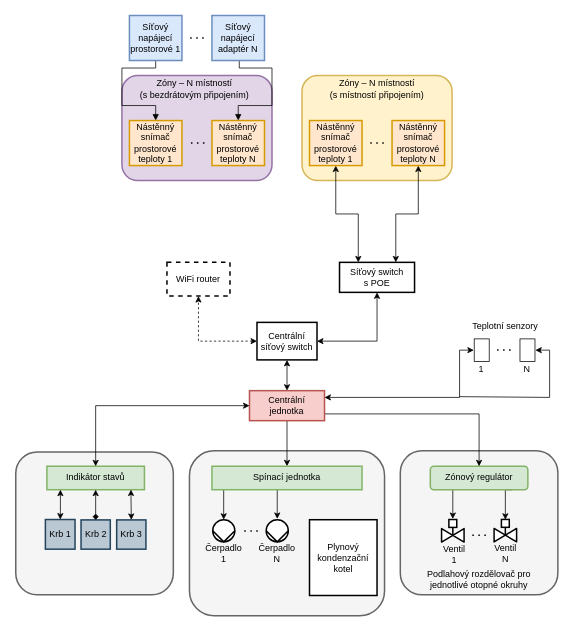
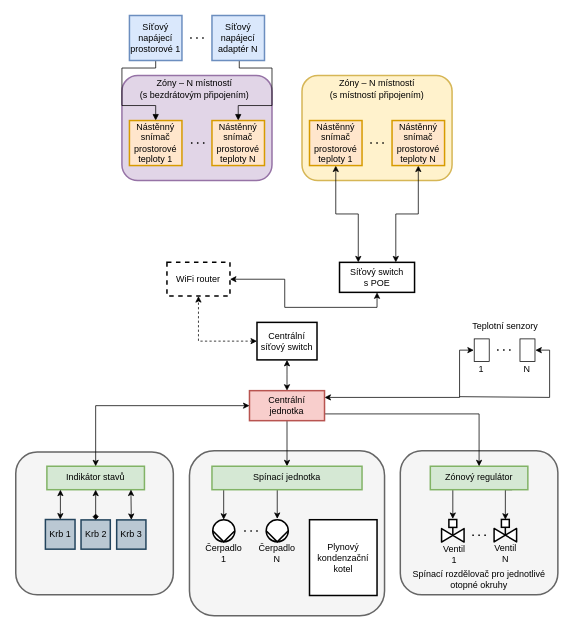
- <mxCell id="31" style="edgeStyle=orthogonalEdgeStyle;rounded=0;orthogonalLoop=1;jettySize=auto;html=1;entryX=1;entryY=0.5;entryDx=0;entryDy=0;startArrow=classic;startFill=1;exitX=0.5;exitY=1;exitDx=0;exitDy=0;" parent="1" source="32" target="16" edge="1"><mxGeometry relative="1" as="geometry" /></mxCell>
+ <mxCell id="31" style="edgeStyle=orthogonalEdgeStyle;rounded=0;orthogonalLoop=1;jettySize=auto;html=1;startArrow=classic;startFill=1;exitX=0.5;exitY=1;exitDx=0;exitDy=0;" parent="1" source="32" target="21" edge="1"><mxGeometry relative="1" as="geometry" /></mxCell>
- <mxCell id="8" value="Zónový regulátor" style="whiteSpace=wrap;html=1;strokeWidth=2;fillColor=#d5e8d4;strokeColor=#82b366;rounded=1;" parent="1" vertex="1"><mxGeometry x="573" y="620.75" width="130" height="31.25" as="geometry" /></mxCell>
+ <mxCell id="8" value="Zónový regulátor" style="rounded=0;whiteSpace=wrap;html=1;strokeWidth=2;fillColor=#d5e8d4;strokeColor=#82b366;" parent="1" vertex="1"><mxGeometry x="573" y="620.75" width="130" height="31.25" as="geometry" /></mxCell>
- <mxCell id="45" value="Podlahový rozdělovač pro jednotlivé otopné okruhy" style="text;html=1;strokeColor=none;fillColor=none;align=center;verticalAlign=middle;whiteSpace=wrap;rounded=0;" parent="1" vertex="1"><mxGeometry x="543" y="762" width="190" height="20" as="geometry" /></mxCell>
+ <mxCell id="45" value="Spínací rozdělovač pro jednotlivé otopné okruhy" style="text;html=1;strokeColor=none;fillColor=none;align=center;verticalAlign=middle;whiteSpace=wrap;rounded=0;" parent="1" vertex="1"><mxGeometry x="543" y="762" width="190" height="20" as="geometry" /></mxCell>
